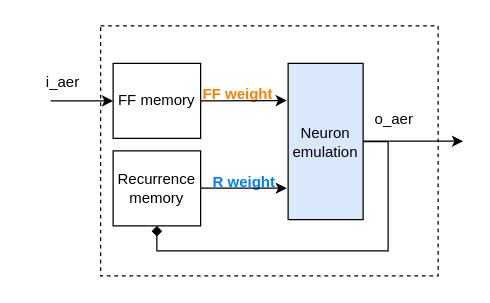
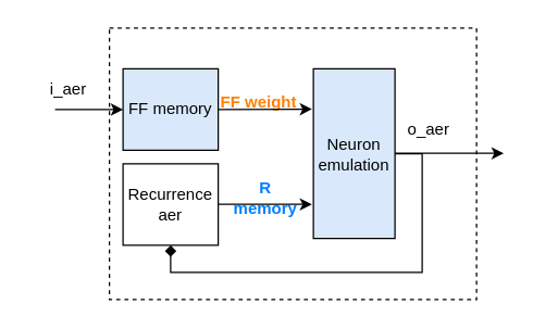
- <mxCell id="3" value="FF memory" style="rounded=0;whiteSpace=wrap;html=1;" vertex="1" parent="1"><mxGeometry x="90" y="50" width="70" height="60" as="geometry" /></mxCell>
+ <mxCell id="3" value="FF memory" style="rounded=0;whiteSpace=wrap;html=1;fillColor=#dae8fc;" vertex="1" parent="1"><mxGeometry x="90" y="50" width="70" height="60" as="geometry" /></mxCell>
- <mxCell id="11" value="&lt;b&gt;&lt;span style=&quot;color: rgb(0, 127, 255);&quot;&gt;R weight&lt;br&gt;&lt;/span&gt;&lt;/b&gt;" style="text;html=1;align=center;verticalAlign=middle;whiteSpace=wrap;rounded=0;" vertex="1" parent="1"><mxGeometry x="165" y="140" width="60" height="10" as="geometry" /></mxCell>
+ <mxCell id="11" value="&lt;b&gt;&lt;span style=&quot;color: rgb(0, 127, 255);&quot;&gt;R memory&lt;br&gt;&lt;/span&gt;&lt;/b&gt;" style="text;html=1;align=center;verticalAlign=middle;whiteSpace=wrap;rounded=0;" vertex="1" parent="1"><mxGeometry x="165" y="140" width="60" height="10" as="geometry" /></mxCell>
- <mxCell id="6" value="&lt;div&gt;Recurrence&lt;/div&gt;&lt;div&gt;memory&lt;br&gt;&lt;/div&gt;" style="rounded=0;whiteSpace=wrap;html=1;" vertex="1" parent="1"><mxGeometry x="90" y="120" width="70" height="60" as="geometry" /></mxCell>
+ <mxCell id="6" value="&lt;div&gt;Recurrence&lt;/div&gt;&lt;div&gt;aer&lt;br&gt;&lt;/div&gt;" style="rounded=0;whiteSpace=wrap;html=1;" vertex="1" parent="1"><mxGeometry x="90" y="120" width="70" height="60" as="geometry" /></mxCell>
